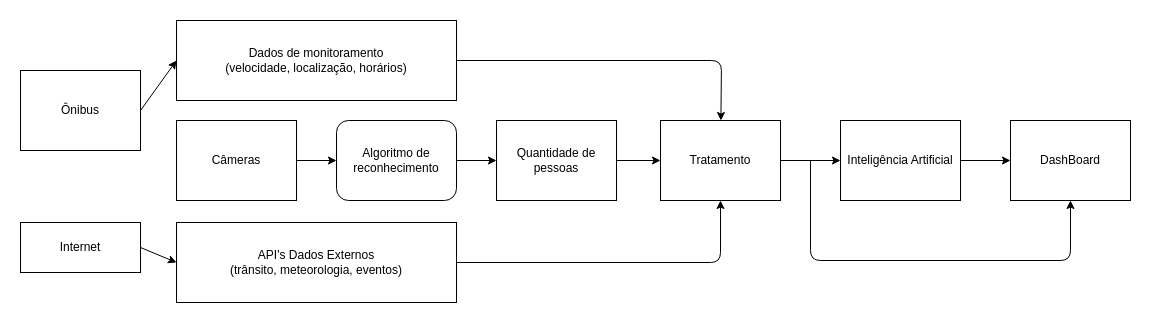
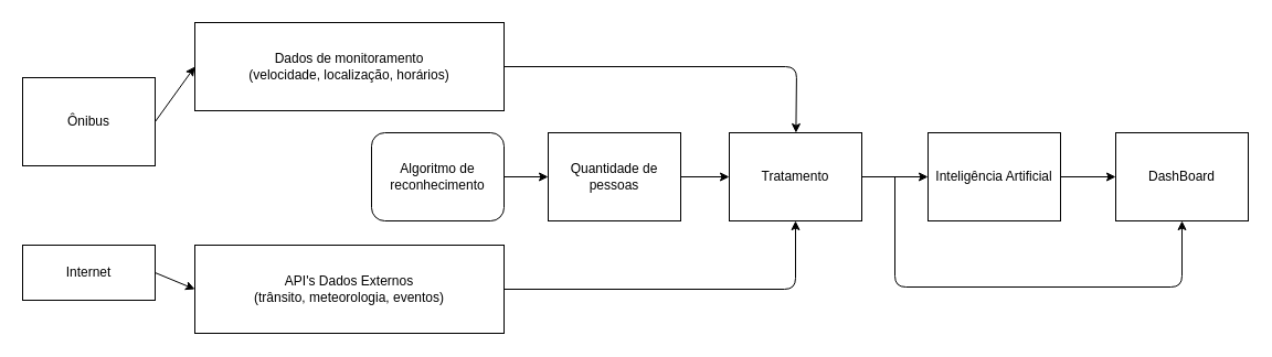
- <mxCell id="4" value="Câmeras" style="rounded=0;whiteSpace=wrap;html=1;" vertex="1" parent="1"><mxGeometry x="176" y="120" width="120" height="80" as="geometry" /></mxCell>
- <mxCell id="10" value="" style="endArrow=classic;html=1;exitX=1;exitY=0.5;exitDx=0;exitDy=0;entryX=0;entryY=0.5;entryDx=0;entryDy=0;" edge="1" parent="1" source="4" target="7"><mxGeometry width="50" height="50" relative="1" as="geometry"><mxPoint x="-34" y="390" as="sourcePoint" /><mxPoint x="16" y="340" as="targetPoint" /></mxGeometry></mxCell>
